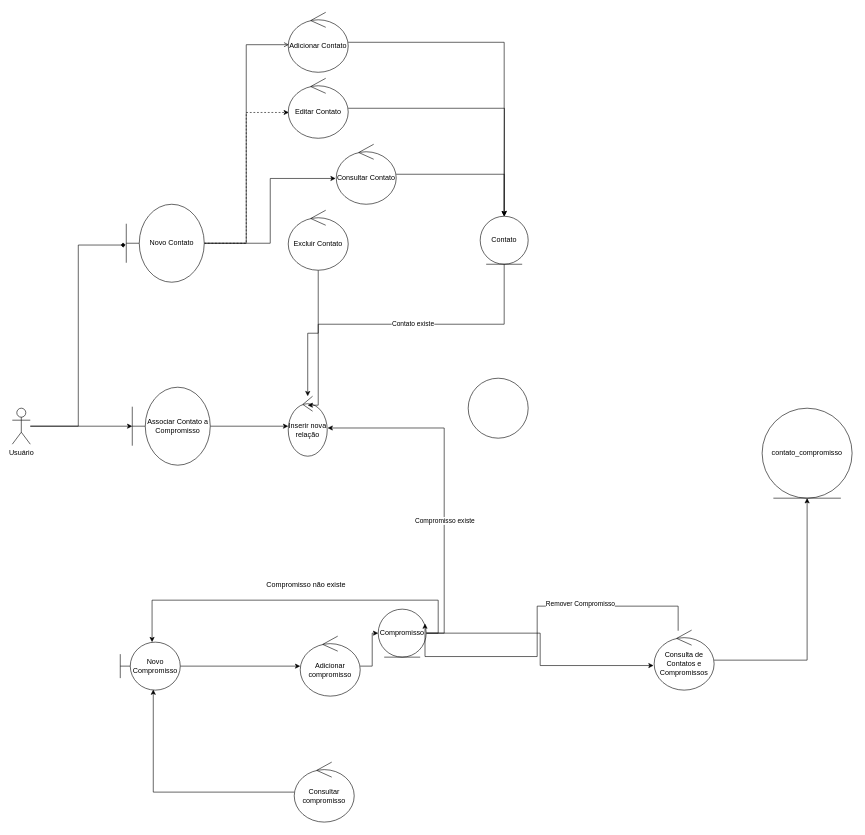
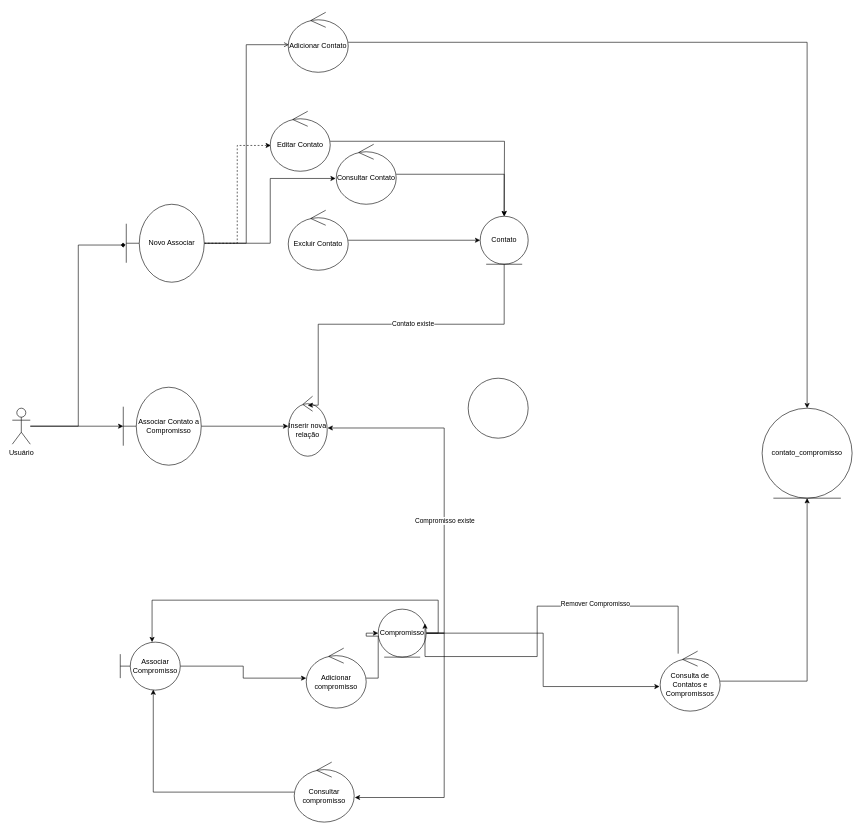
- <mxCell id="33" style="edgeStyle=orthogonalEdgeStyle;rounded=0;orthogonalLoop=1;jettySize=auto;html=1;entryX=0.5;entryY=0;entryDx=0;entryDy=0;" edge="1" parent="1" source="34" target="41"><mxGeometry relative="1" as="geometry" /></mxCell>
+ <mxCell id="33" style="edgeStyle=orthogonalEdgeStyle;rounded=0;orthogonalLoop=1;jettySize=auto;html=1;" edge="1" parent="1" source="34" target="23"><mxGeometry relative="1" as="geometry" /></mxCell>
- <mxCell id="32" value="Editar Contato" style="ellipse;shape=umlControl;whiteSpace=wrap;html=1;" vertex="1" parent="1"><mxGeometry x="480" y="130" width="100" height="100" as="geometry" /></mxCell>
+ <mxCell id="32" value="Editar Contato" style="ellipse;shape=umlControl;whiteSpace=wrap;html=1;" vertex="1" parent="1"><mxGeometry x="450" y="185" width="100" height="100" as="geometry" /></mxCell>
- <mxCell id="30" value="Novo Contato" style="shape=umlBoundary;whiteSpace=wrap;html=1;" vertex="1" parent="1"><mxGeometry x="210" y="340" width="130" height="130" as="geometry" /></mxCell>
+ <mxCell id="30" value="Novo Associar" style="shape=umlBoundary;whiteSpace=wrap;html=1;" vertex="1" parent="1"><mxGeometry x="210" y="340" width="130" height="130" as="geometry" /></mxCell>
- <mxCell id="37" style="edgeStyle=orthogonalEdgeStyle;rounded=0;orthogonalLoop=1;jettySize=auto;html=1;" edge="1" parent="1" source="38" target="26"><mxGeometry relative="1" as="geometry" /></mxCell>
+ <mxCell id="37" style="edgeStyle=orthogonalEdgeStyle;rounded=0;orthogonalLoop=1;jettySize=auto;html=1;entryX=0;entryY=0.5;entryDx=0;entryDy=0;" edge="1" parent="1" source="38" target="41"><mxGeometry relative="1" as="geometry" /></mxCell>
- <mxCell id="25" value="Associar Contato a Compromisso" style="shape=umlBoundary;whiteSpace=wrap;html=1;" vertex="1" parent="1"><mxGeometry x="220" y="645" width="130" height="130" as="geometry" /></mxCell>
+ <mxCell id="25" value="Associar Contato a Compromisso" style="shape=umlBoundary;whiteSpace=wrap;html=1;" vertex="1" parent="1"><mxGeometry x="205" y="645" width="130" height="130" as="geometry" /></mxCell>
- <mxCell id="18" value="Compromisso não existe" style="text;html=1;strokeColor=none;fillColor=none;align=center;verticalAlign=middle;whiteSpace=wrap;rounded=0;" vertex="1" parent="1"><mxGeometry x="430" y="950" width="160" height="50" as="geometry" /></mxCell>
- <mxCell id="22" value="Consulta de Contatos e Compromissos" style="ellipse;shape=umlControl;whiteSpace=wrap;html=1;" vertex="1" parent="1"><mxGeometry x="1090" y="1050" width="100" height="100" as="geometry" /></mxCell>
+ <mxCell id="22" value="Consulta de Contatos e Compromissos" style="ellipse;shape=umlControl;whiteSpace=wrap;html=1;" vertex="1" parent="1"><mxGeometry x="1100" y="1085" width="100" height="100" as="geometry" /></mxCell>
- <mxCell id="7" value="&lt;div&gt;Novo Compromisso&lt;/div&gt;" style="shape=umlBoundary;whiteSpace=wrap;html=1;" parent="1" vertex="1"><mxGeometry x="200" y="1070" width="100" height="80" as="geometry" /></mxCell>
+ <mxCell id="7" value="&lt;div&gt;Associar Compromisso&lt;/div&gt;" style="shape=umlBoundary;whiteSpace=wrap;html=1;" parent="1" vertex="1"><mxGeometry x="200" y="1070" width="100" height="80" as="geometry" /></mxCell>
- <mxCell id="15" value="Adicionar compromisso" style="ellipse;shape=umlControl;whiteSpace=wrap;html=1;" parent="1" vertex="1"><mxGeometry x="500" y="1060" width="100" height="100" as="geometry" /></mxCell>
+ <mxCell id="15" value="Adicionar compromisso" style="ellipse;shape=umlControl;whiteSpace=wrap;html=1;" parent="1" vertex="1"><mxGeometry x="510" y="1080" width="100" height="100" as="geometry" /></mxCell>
+ <mxCell id="8" style="edgeStyle=orthogonalEdgeStyle;rounded=0;orthogonalLoop=1;jettySize=auto;html=1;entryX=1.01;entryY=0.59;entryDx=0;entryDy=0;entryPerimeter=0;" edge="1" parent="1" source="13" target="17"><mxGeometry relative="1" as="geometry"><Array as="points"><mxPoint x="740" y="1329" /></Array></mxGeometry></mxCell>
